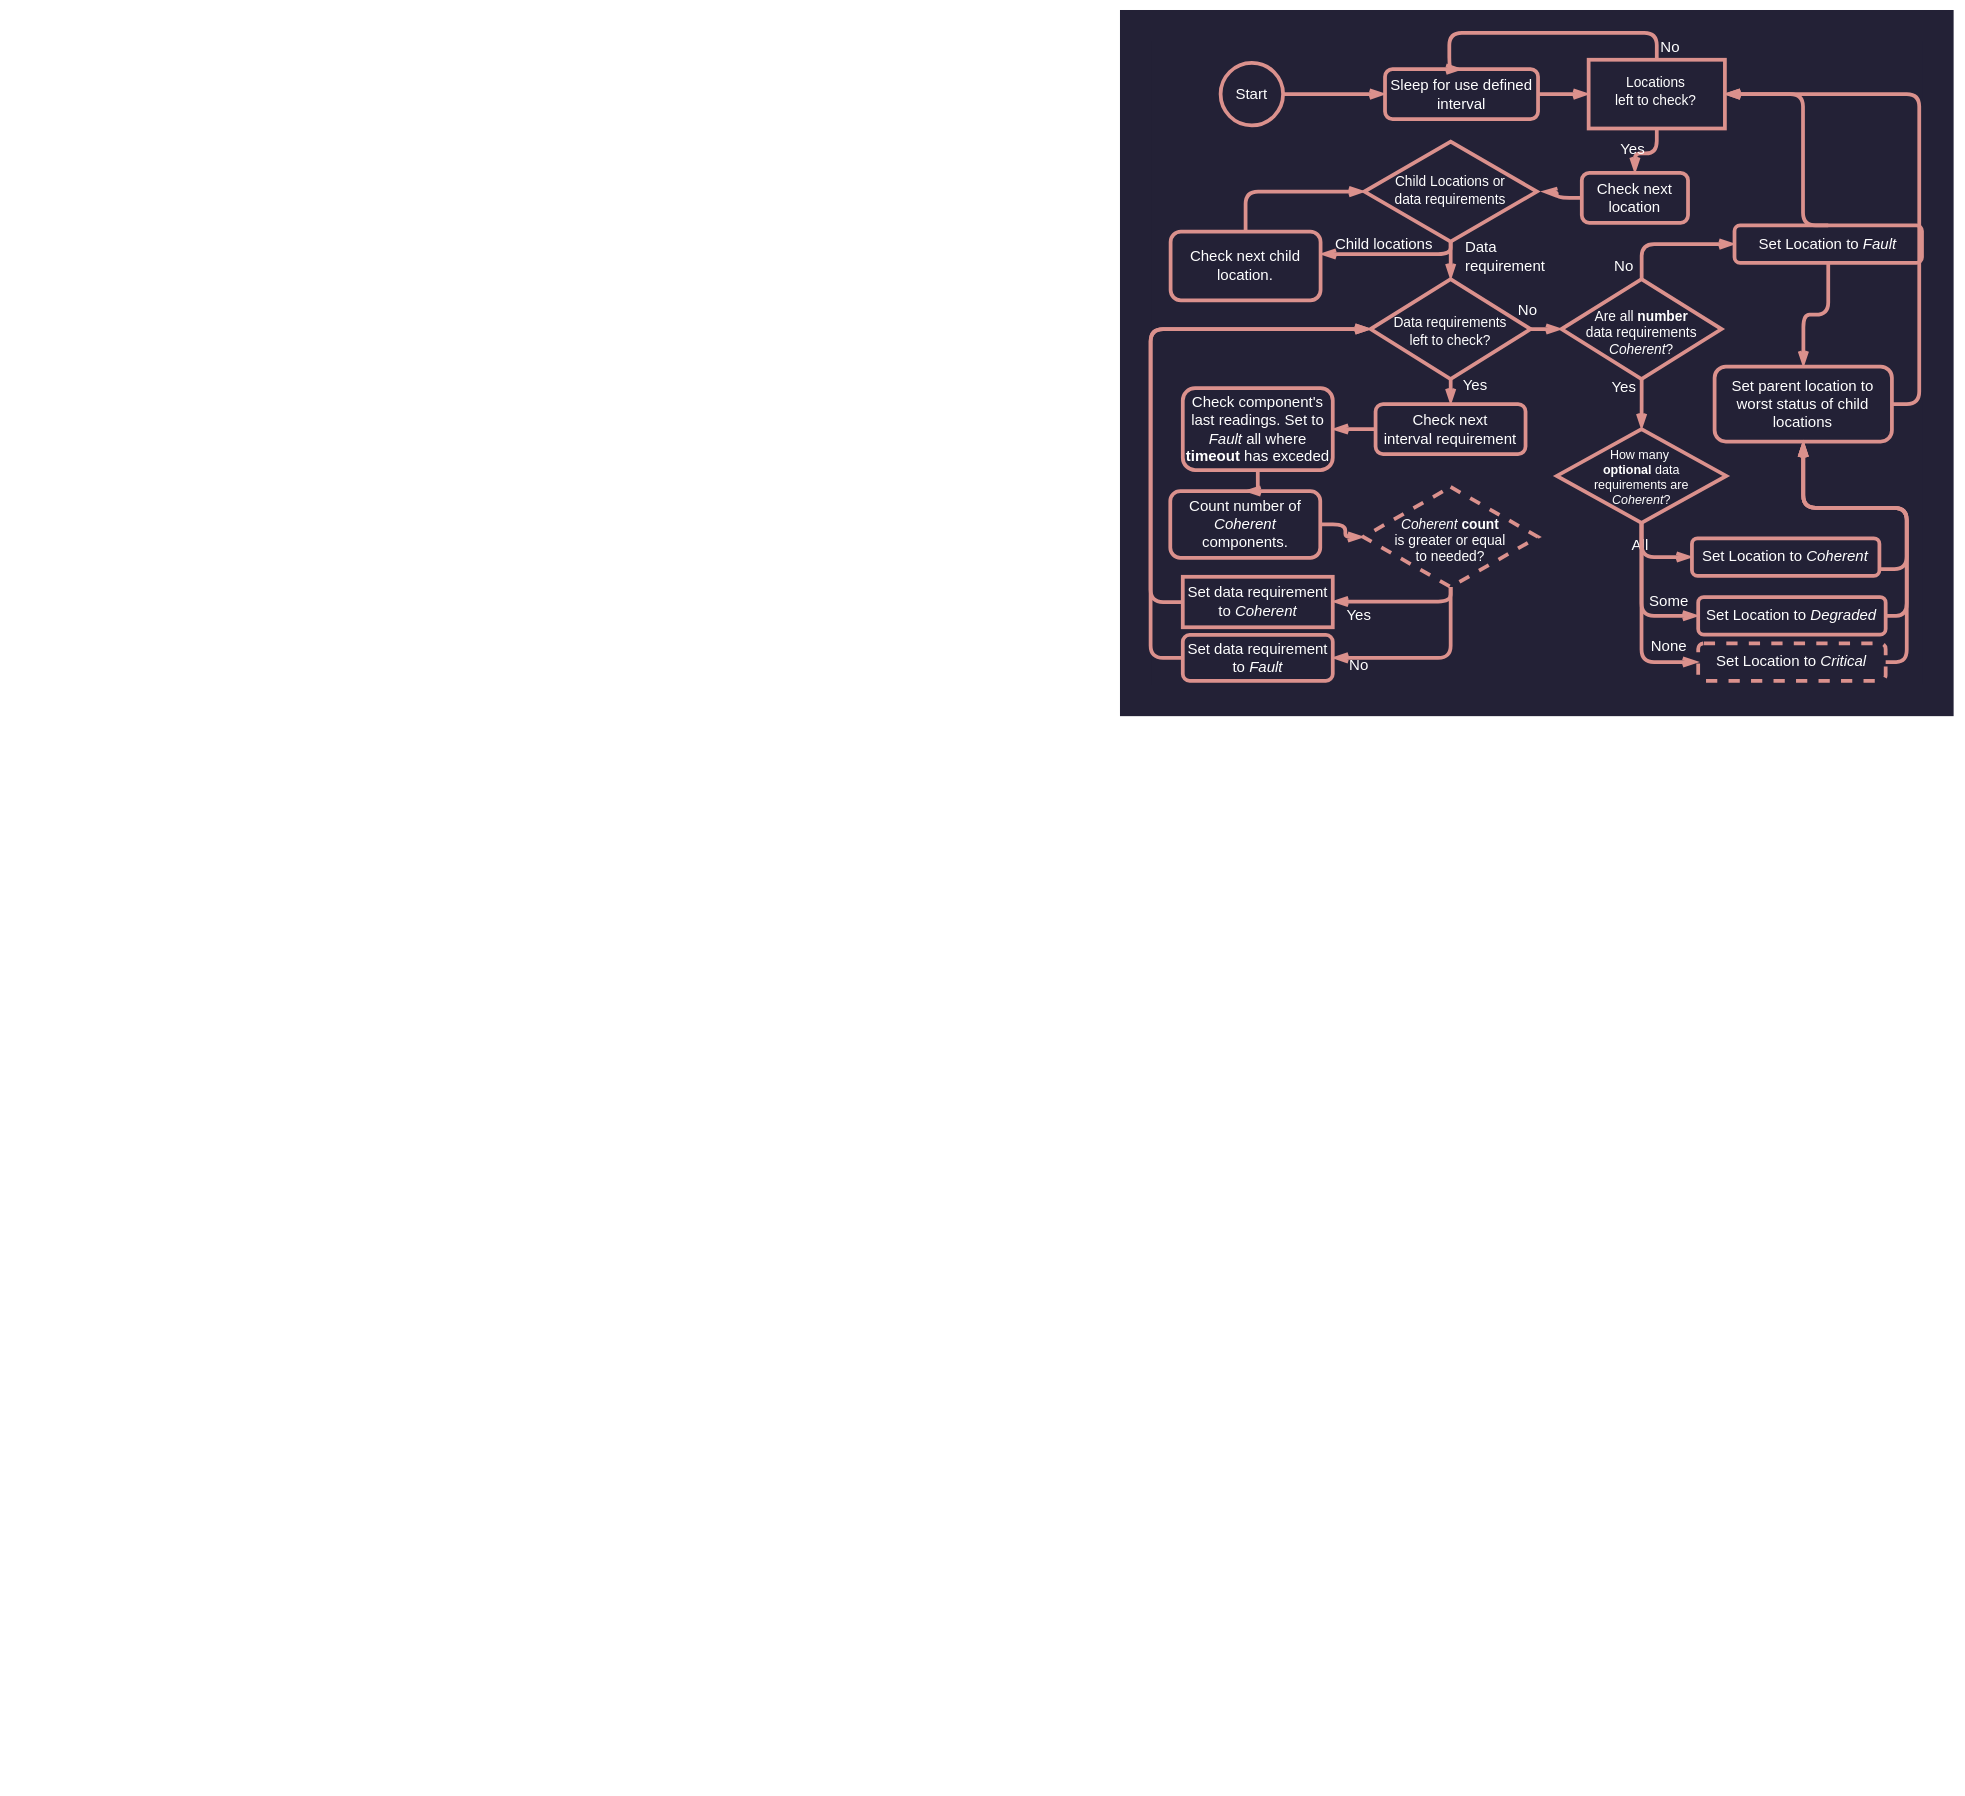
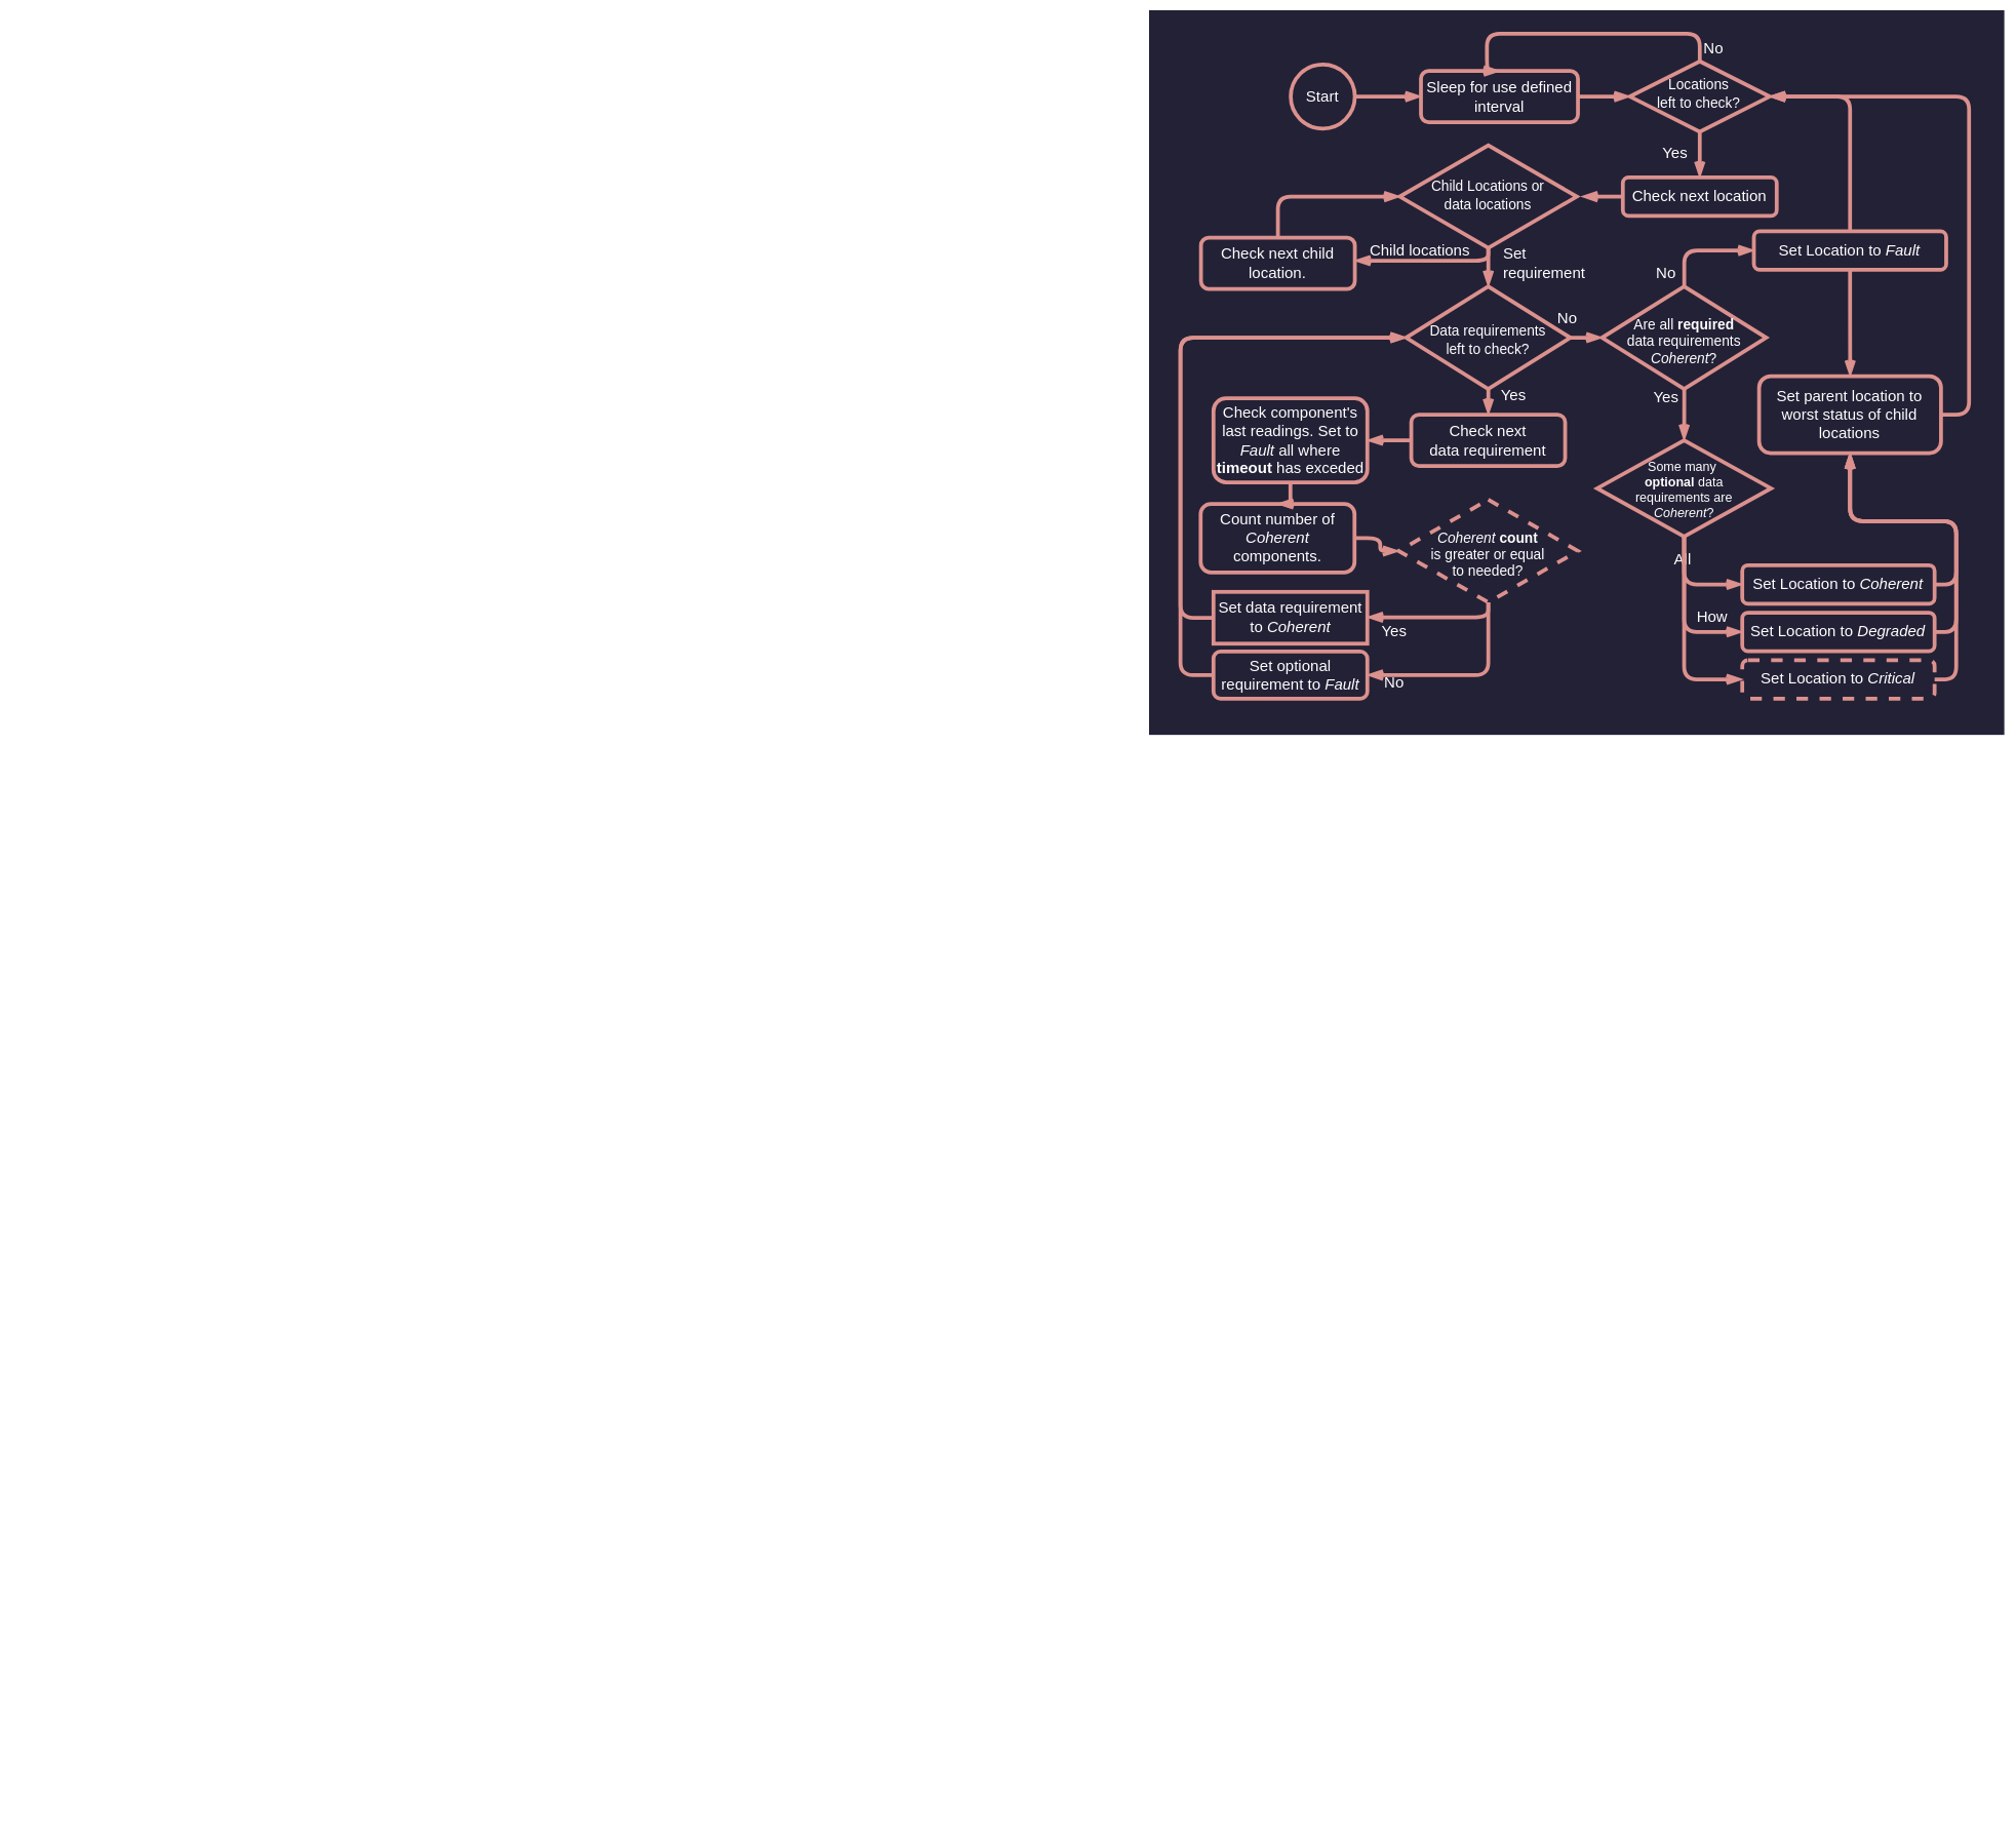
- <mxCell id="5" value="Start" style="ellipse;whiteSpace=wrap;html=1;aspect=fixed;strokeColor=#DB918D;fontColor=#FFFFFF;fillColor=none;strokeWidth=3;container=0;" vertex="1" parent="1"><mxGeometry x="976" y="49.81" width="50" height="50" as="geometry" /></mxCell>
+ <mxCell id="5" value="Start" style="ellipse;whiteSpace=wrap;html=1;aspect=fixed;strokeColor=#DB918D;fontColor=#FFFFFF;fillColor=none;strokeWidth=3;container=0;" vertex="1" parent="1"><mxGeometry x="1006" y="49.81" width="50" height="50" as="geometry" /></mxCell>
- <mxCell id="54" value="Locations&lt;br&gt;left to check?" style="whiteSpace=wrap;html=1;strokeColor=#DB918D;strokeWidth=3;align=center;verticalAlign=middle;fontFamily=Helvetica;fontSize=11;fontColor=#FFFFFF;fillColor=none;spacingTop=-3;container=0;rounded=0;" vertex="1" parent="1"><mxGeometry x="1270.48" y="47.31" width="109.03" height="55" as="geometry" /></mxCell>
+ <mxCell id="54" value="Locations&lt;br&gt;left to check?" style="rhombus;whiteSpace=wrap;html=1;rounded=0;strokeColor=#DB918D;strokeWidth=3;align=center;verticalAlign=middle;fontFamily=Helvetica;fontSize=11;fontColor=#FFFFFF;fillColor=none;spacingTop=-3;container=0;" vertex="1" parent="1"><mxGeometry x="1270.48" y="47.31" width="109.03" height="55" as="geometry" /></mxCell>
- <mxCell id="9" value="Child Locations or &lt;br&gt;data requirements" style="rhombus;whiteSpace=wrap;html=1;rounded=0;strokeColor=#DB918D;strokeWidth=3;align=center;verticalAlign=middle;fontFamily=Helvetica;fontSize=11;fontColor=#FFFFFF;fillColor=none;spacingTop=-1;container=0;" vertex="1" parent="1"><mxGeometry x="1091.04" y="112.81" width="138.06" height="80" as="geometry" /></mxCell>
+ <mxCell id="9" value="Child Locations or &lt;br&gt;data locations" style="rhombus;whiteSpace=wrap;html=1;rounded=0;strokeColor=#DB918D;strokeWidth=3;align=center;verticalAlign=middle;fontFamily=Helvetica;fontSize=11;fontColor=#FFFFFF;fillColor=none;spacingTop=-1;container=0;" vertex="1" parent="1"><mxGeometry x="1091.04" y="112.81" width="138.06" height="80" as="geometry" /></mxCell>
- <mxCell id="8" value="Check next location" style="rounded=1;whiteSpace=wrap;html=1;strokeColor=#DB918D;fontColor=#FFFFFF;fillColor=none;strokeWidth=3;container=0;" vertex="1" parent="1"><mxGeometry x="1265" y="137.81" width="85" height="40" as="geometry" /></mxCell>
+ <mxCell id="8" value="Check next location" style="rounded=1;whiteSpace=wrap;html=1;strokeColor=#DB918D;fontColor=#FFFFFF;fillColor=none;strokeWidth=3;container=0;" vertex="1" parent="1"><mxGeometry x="1265" y="137.81" width="120" height="30" as="geometry" /></mxCell>
- <mxCell id="37" value="Set Location to &lt;i&gt;Fault&lt;/i&gt;" style="rounded=1;whiteSpace=wrap;html=1;strokeColor=#DB918D;fontColor=#FFFFFF;fillColor=none;strokeWidth=3;container=0;" vertex="1" parent="1"><mxGeometry x="1387.19" y="179.81" width="150" height="30" as="geometry" /></mxCell>
+ <mxCell id="37" value="Set Location to &lt;i&gt;Fault&lt;/i&gt;" style="rounded=1;whiteSpace=wrap;html=1;strokeColor=#DB918D;fontColor=#FFFFFF;fillColor=none;strokeWidth=3;container=0;" vertex="1" parent="1"><mxGeometry x="1367.19" y="179.81" width="150" height="30" as="geometry" /></mxCell>
- <mxCell id="11" value="Data requirement" style="text;html=1;strokeColor=none;fillColor=none;align=left;verticalAlign=middle;whiteSpace=wrap;rounded=0;fontSize=12;fontFamily=Helvetica;fontColor=#FFFFFF;container=0;" vertex="1" parent="1"><mxGeometry x="1169.94" y="189.81" width="60.06" height="30" as="geometry" /></mxCell>
+ <mxCell id="11" value="Set requirement" style="text;html=1;strokeColor=none;fillColor=none;align=left;verticalAlign=middle;whiteSpace=wrap;rounded=0;fontSize=12;fontFamily=Helvetica;fontColor=#FFFFFF;container=0;" vertex="1" parent="1"><mxGeometry x="1169.94" y="189.81" width="60.06" height="30" as="geometry" /></mxCell>
- <mxCell id="13" value="Check next child location." style="rounded=1;whiteSpace=wrap;html=1;strokeColor=#DB918D;fontColor=#FFFFFF;fillColor=none;strokeWidth=3;container=0;" vertex="1" parent="1"><mxGeometry x="936" y="184.81" width="120" height="55" as="geometry" /></mxCell>
+ <mxCell id="13" value="Check next child location." style="rounded=1;whiteSpace=wrap;html=1;strokeColor=#DB918D;fontColor=#FFFFFF;fillColor=none;strokeWidth=3;container=0;" vertex="1" parent="1"><mxGeometry x="936" y="184.81" width="120" height="40" as="geometry" /></mxCell>
- <mxCell id="32" value="Are all &lt;b&gt;number&lt;/b&gt; &lt;br&gt;data requirements &lt;br&gt;&lt;i&gt;Coherent&lt;/i&gt;?" style="rhombus;whiteSpace=wrap;html=1;rounded=0;strokeColor=#DB918D;strokeWidth=3;align=center;verticalAlign=middle;fontFamily=Helvetica;fontSize=11;fontColor=#FFFFFF;fillColor=none;spacingTop=7;container=0;" vertex="1" parent="1"><mxGeometry x="1248.75" y="222.81" width="128.06" height="80" as="geometry" /></mxCell>
+ <mxCell id="32" value="Are all &lt;b&gt;required&lt;/b&gt; &lt;br&gt;data requirements &lt;br&gt;&lt;i&gt;Coherent&lt;/i&gt;?" style="rhombus;whiteSpace=wrap;html=1;rounded=0;strokeColor=#DB918D;strokeWidth=3;align=center;verticalAlign=middle;fontFamily=Helvetica;fontSize=11;fontColor=#FFFFFF;fillColor=none;spacingTop=7;container=0;" vertex="1" parent="1"><mxGeometry x="1248.75" y="222.81" width="128.06" height="80" as="geometry" /></mxCell>
- <mxCell id="24" value="Check next &lt;br&gt;interval requirement" style="rounded=1;whiteSpace=wrap;html=1;strokeColor=#DB918D;fontColor=#FFFFFF;fillColor=none;strokeWidth=3;container=0;" vertex="1" parent="1"><mxGeometry x="1100" y="322.81" width="120" height="40" as="geometry" /></mxCell>
+ <mxCell id="24" value="Check next &lt;br&gt;data requirement" style="rounded=1;whiteSpace=wrap;html=1;strokeColor=#DB918D;fontColor=#FFFFFF;fillColor=none;strokeWidth=3;container=0;" vertex="1" parent="1"><mxGeometry x="1100" y="322.81" width="120" height="40" as="geometry" /></mxCell>
- <mxCell id="41" value="How many&amp;nbsp;&lt;br&gt;&lt;b style=&quot;font-size: 10px;&quot;&gt;optional&amp;nbsp;&lt;/b&gt;data &lt;br&gt;requirements are&lt;br style=&quot;font-size: 10px;&quot;&gt;&lt;i&gt;Coherent&lt;/i&gt;?" style="rhombus;whiteSpace=wrap;html=1;rounded=0;strokeColor=#DB918D;strokeWidth=3;align=center;verticalAlign=middle;fontFamily=Helvetica;fontSize=10;fontColor=#FFFFFF;fillColor=none;spacingTop=1;container=0;" vertex="1" parent="1"><mxGeometry x="1244.97" y="342.81" width="135.62" height="75" as="geometry" /></mxCell>
+ <mxCell id="41" value="Some many&amp;nbsp;&lt;br&gt;&lt;b style=&quot;font-size: 10px;&quot;&gt;optional&amp;nbsp;&lt;/b&gt;data &lt;br&gt;requirements are&lt;br style=&quot;font-size: 10px;&quot;&gt;&lt;i&gt;Coherent&lt;/i&gt;?" style="rhombus;whiteSpace=wrap;html=1;rounded=0;strokeColor=#DB918D;strokeWidth=3;align=center;verticalAlign=middle;fontFamily=Helvetica;fontSize=10;fontColor=#FFFFFF;fillColor=none;spacingTop=1;container=0;" vertex="1" parent="1"><mxGeometry x="1244.97" y="342.81" width="135.62" height="75" as="geometry" /></mxCell>
- <mxCell id="47" value="Set Location to&amp;nbsp;&lt;i&gt;Coherent&lt;br&gt;&lt;/i&gt;" style="rounded=1;whiteSpace=wrap;html=1;strokeColor=#DB918D;fontColor=#FFFFFF;fillColor=none;strokeWidth=3;container=0;" vertex="1" parent="1"><mxGeometry x="1353.13" y="430.18" width="150" height="30" as="geometry" /></mxCell>
+ <mxCell id="47" value="Set Location to&amp;nbsp;&lt;i&gt;Coherent&lt;br&gt;&lt;/i&gt;" style="rounded=1;whiteSpace=wrap;html=1;strokeColor=#DB918D;fontColor=#FFFFFF;fillColor=none;strokeWidth=3;container=0;" vertex="1" parent="1"><mxGeometry x="1358.13" y="440.18" width="150" height="30" as="geometry" /></mxCell>
- <mxCell id="44" value="Some" style="text;html=1;strokeColor=none;fillColor=none;align=center;verticalAlign=middle;whiteSpace=wrap;rounded=0;fontSize=12;fontFamily=Helvetica;fontColor=#FFFFFF;container=0;" vertex="1" parent="1"><mxGeometry x="1317.25" y="470.68" width="36.25" height="20" as="geometry" /></mxCell>
+ <mxCell id="44" value="How" style="text;html=1;strokeColor=none;fillColor=none;align=center;verticalAlign=middle;whiteSpace=wrap;rounded=0;fontSize=12;fontFamily=Helvetica;fontColor=#FFFFFF;container=0;" vertex="1" parent="1"><mxGeometry x="1317.25" y="470.68" width="36.25" height="20" as="geometry" /></mxCell>
- <mxCell id="46" value="None" style="text;html=1;strokeColor=none;fillColor=none;align=center;verticalAlign=middle;whiteSpace=wrap;rounded=0;fontSize=12;fontFamily=Helvetica;fontColor=#FFFFFF;container=0;" vertex="1" parent="1"><mxGeometry x="1317.25" y="507.18" width="36.25" height="20" as="geometry" /></mxCell>
- <mxCell id="34" value="Set data requirement to&lt;i&gt; Fault&lt;/i&gt;" style="rounded=1;whiteSpace=wrap;html=1;strokeColor=#DB918D;fontColor=#FFFFFF;fillColor=none;strokeWidth=3;container=0;" vertex="1" parent="1"><mxGeometry x="945.75" y="507.56" width="120" height="36.62" as="geometry" /></mxCell>
+ <mxCell id="34" value="Set optional requirement to&lt;i&gt; Fault&lt;/i&gt;" style="rounded=1;whiteSpace=wrap;html=1;strokeColor=#DB918D;fontColor=#FFFFFF;fillColor=none;strokeWidth=3;container=0;" vertex="1" parent="1"><mxGeometry x="945.75" y="507.56" width="120" height="36.62" as="geometry" /></mxCell>
